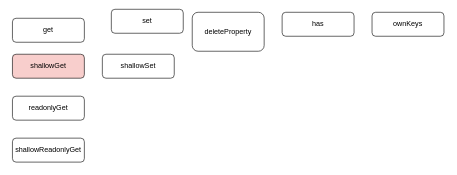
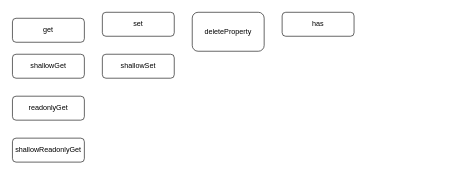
- <mxCell id="3" value="set" style="rounded=1;whiteSpace=wrap;fontSize=12;glass=0;strokeWidth=1;shadow=0;" parent="1" vertex="1"><mxGeometry x="185" y="15" width="120" height="40" as="geometry" /></mxCell>
+ <mxCell id="3" value="set" style="rounded=1;whiteSpace=wrap;fontSize=12;glass=0;strokeWidth=1;shadow=0;" parent="1" vertex="1"><mxGeometry x="170" y="20" width="120" height="40" as="geometry" /></mxCell>
- <mxCell id="6" value="ownKeys" style="rounded=1;whiteSpace=wrap;fontSize=12;glass=0;strokeWidth=1;shadow=0;" parent="1" vertex="1"><mxGeometry x="620" y="20" width="120" height="40" as="geometry" /></mxCell>
- <mxCell id="8" value="shallowGet" style="rounded=1;whiteSpace=wrap;fontSize=12;glass=0;strokeWidth=1;shadow=0;fillColor=#f8cecc;" vertex="1" parent="1"><mxGeometry x="20" y="90" width="120" height="40" as="geometry" /></mxCell>
+ <mxCell id="8" value="shallowGet" style="rounded=1;whiteSpace=wrap;fontSize=12;glass=0;strokeWidth=1;shadow=0;" vertex="1" parent="1"><mxGeometry x="20" y="90" width="120" height="40" as="geometry" /></mxCell>
